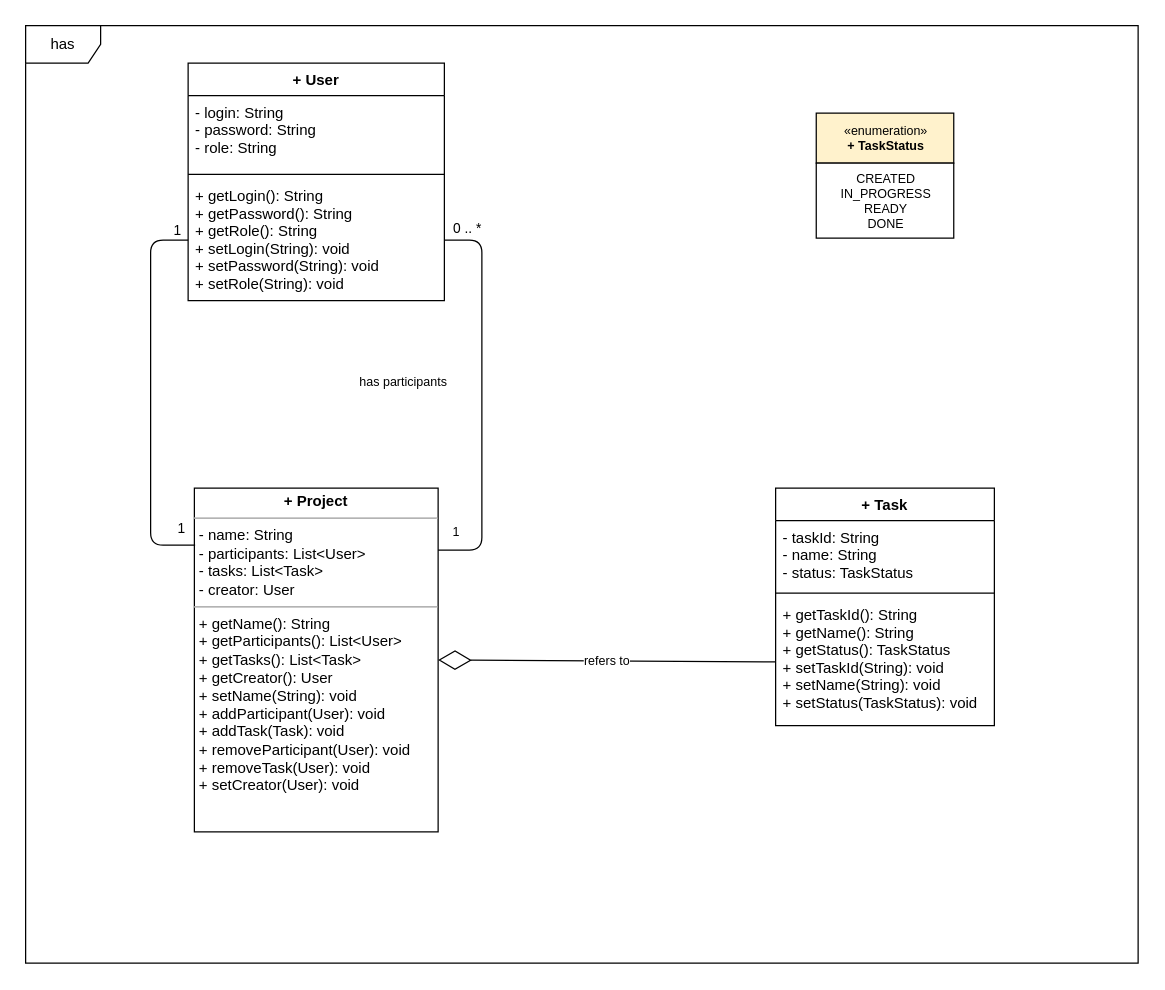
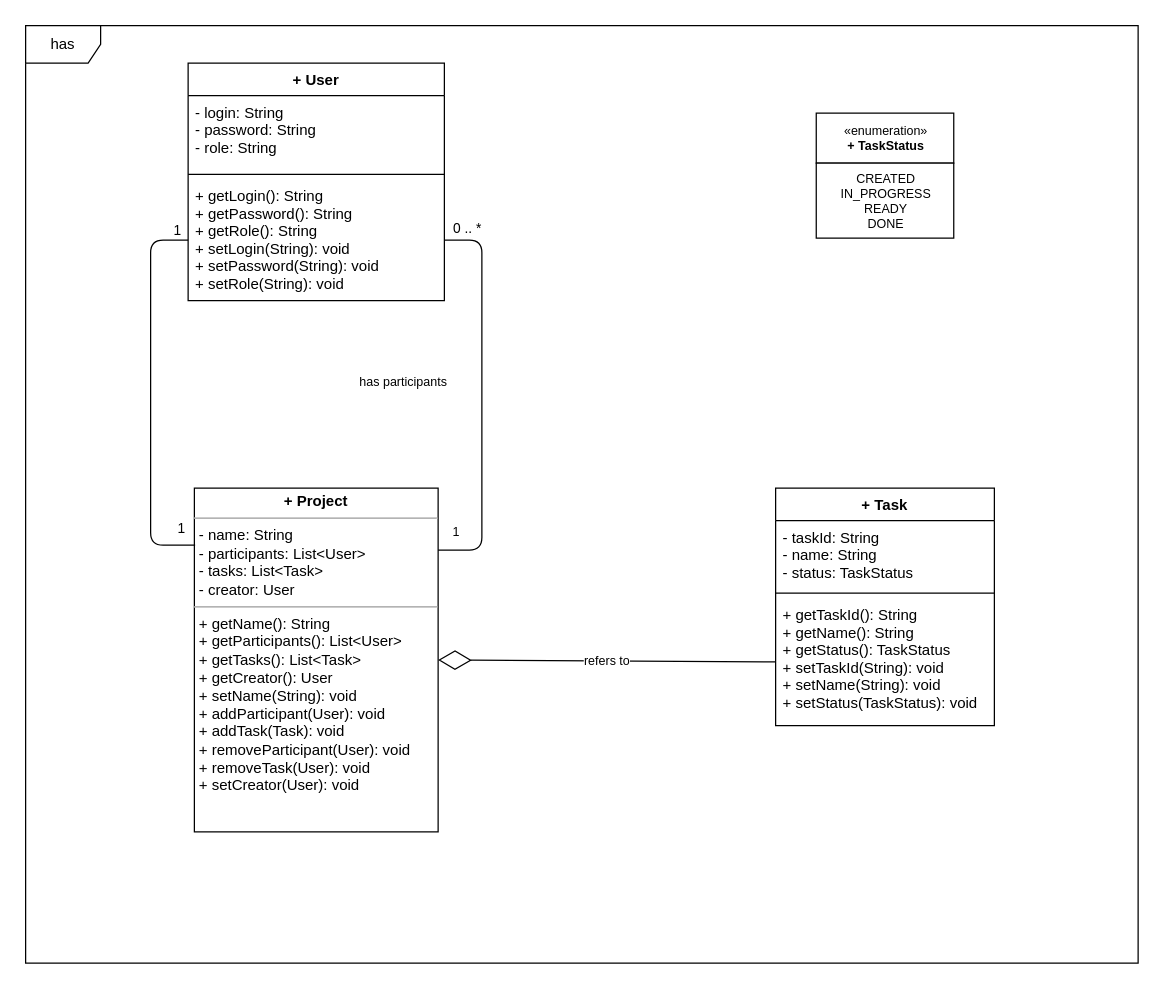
- <mxCell id="4" value="«enumeration»&lt;br&gt;&lt;b&gt;+ TaskStatus&lt;/b&gt;" style="html=1;fontSize=10;fillColor=#fff2cc;" vertex="1" parent="1"><mxGeometry x="652.5" y="90" width="110" height="40" as="geometry" /></mxCell>
+ <mxCell id="4" value="«enumeration»&lt;br&gt;&lt;b&gt;+ TaskStatus&lt;/b&gt;" style="html=1;fontSize=10;" vertex="1" parent="1"><mxGeometry x="652.5" y="90" width="110" height="40" as="geometry" /></mxCell>
